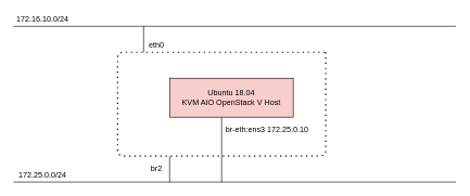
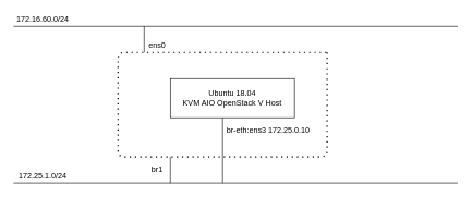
- <mxCell id="4" value="172.16.10.0/24" style="text;html=1;strokeColor=none;fillColor=none;align=center;verticalAlign=middle;whiteSpace=wrap;rounded=0;" parent="1" vertex="1"><mxGeometry x="20" y="20" width="90" height="20" as="geometry" /></mxCell>
+ <mxCell id="4" value="172.16.60.0/24" style="text;html=1;strokeColor=none;fillColor=none;align=center;verticalAlign=middle;whiteSpace=wrap;rounded=0;" parent="1" vertex="1"><mxGeometry x="20" y="20" width="90" height="20" as="geometry" /></mxCell>
- <mxCell id="10" value="eth0" style="text;html=1;strokeColor=none;fillColor=none;align=center;verticalAlign=middle;whiteSpace=wrap;rounded=0;" vertex="1" parent="1"><mxGeometry x="220" y="60" width="40" height="20" as="geometry" /></mxCell>
+ <mxCell id="10" value="ens0" style="text;html=1;strokeColor=none;fillColor=none;align=center;verticalAlign=middle;whiteSpace=wrap;rounded=0;" vertex="1" parent="1"><mxGeometry x="220" y="60" width="40" height="20" as="geometry" /></mxCell>
- <mxCell id="5" value="Ubuntu 18.04&lt;br&gt;KVM AIO OpenStack V Host" style="rounded=0;whiteSpace=wrap;html=1;fillColor=#f8cecc;" vertex="1" parent="1"><mxGeometry x="260" y="120" width="190" height="60" as="geometry" /></mxCell>
+ <mxCell id="5" value="Ubuntu 18.04&lt;br&gt;KVM AIO OpenStack V Host" style="rounded=0;whiteSpace=wrap;html=1;" vertex="1" parent="1"><mxGeometry x="260" y="120" width="190" height="60" as="geometry" /></mxCell>
- <mxCell id="12" value="br2" style="text;html=1;strokeColor=none;fillColor=none;align=center;verticalAlign=middle;whiteSpace=wrap;rounded=0;" vertex="1" parent="1"><mxGeometry x="220" y="250" width="40" height="20" as="geometry" /></mxCell>
+ <mxCell id="12" value="br1" style="text;html=1;strokeColor=none;fillColor=none;align=center;verticalAlign=middle;whiteSpace=wrap;rounded=0;" vertex="1" parent="1"><mxGeometry x="220" y="250" width="40" height="20" as="geometry" /></mxCell>
- <mxCell id="13" value="172.25.0.0/24" style="text;html=1;strokeColor=none;fillColor=none;align=center;verticalAlign=middle;whiteSpace=wrap;rounded=0;" vertex="1" parent="1"><mxGeometry x="20" y="260" width="90" height="20" as="geometry" /></mxCell>
+ <mxCell id="13" value="172.25.1.0/24" style="text;html=1;strokeColor=none;fillColor=none;align=center;verticalAlign=middle;whiteSpace=wrap;rounded=0;" vertex="1" parent="1"><mxGeometry x="20" y="260" width="90" height="20" as="geometry" /></mxCell>
